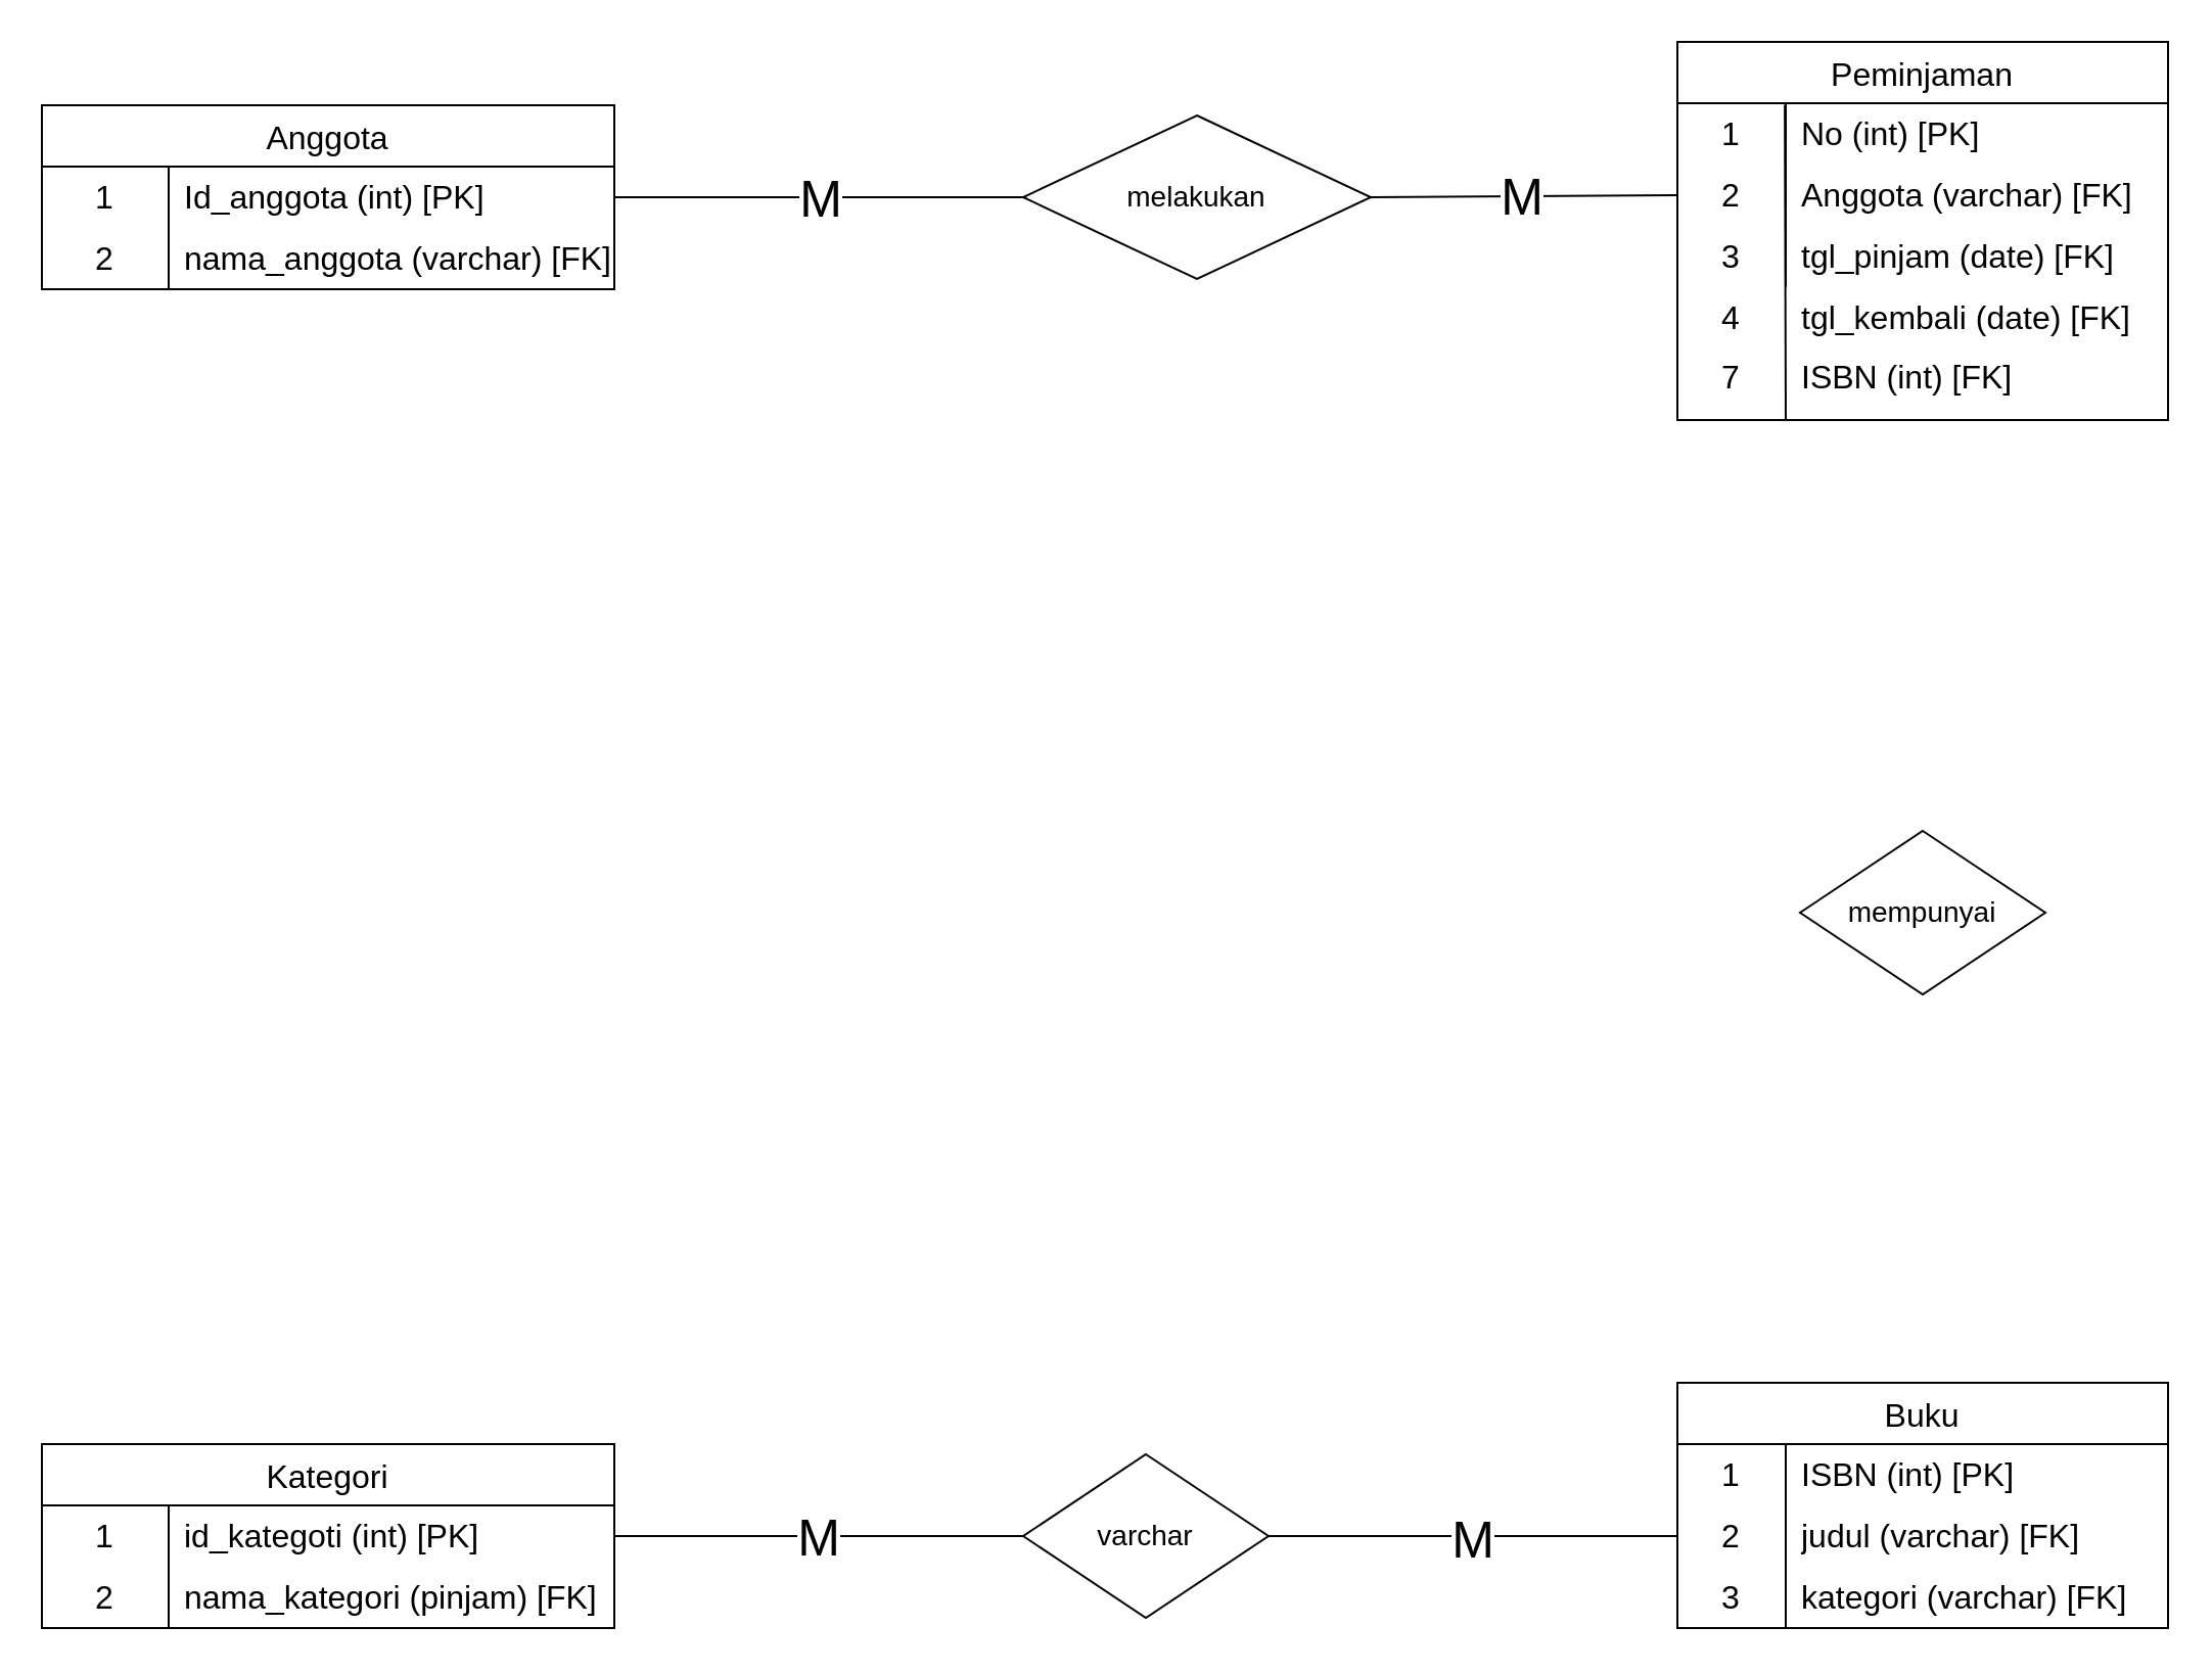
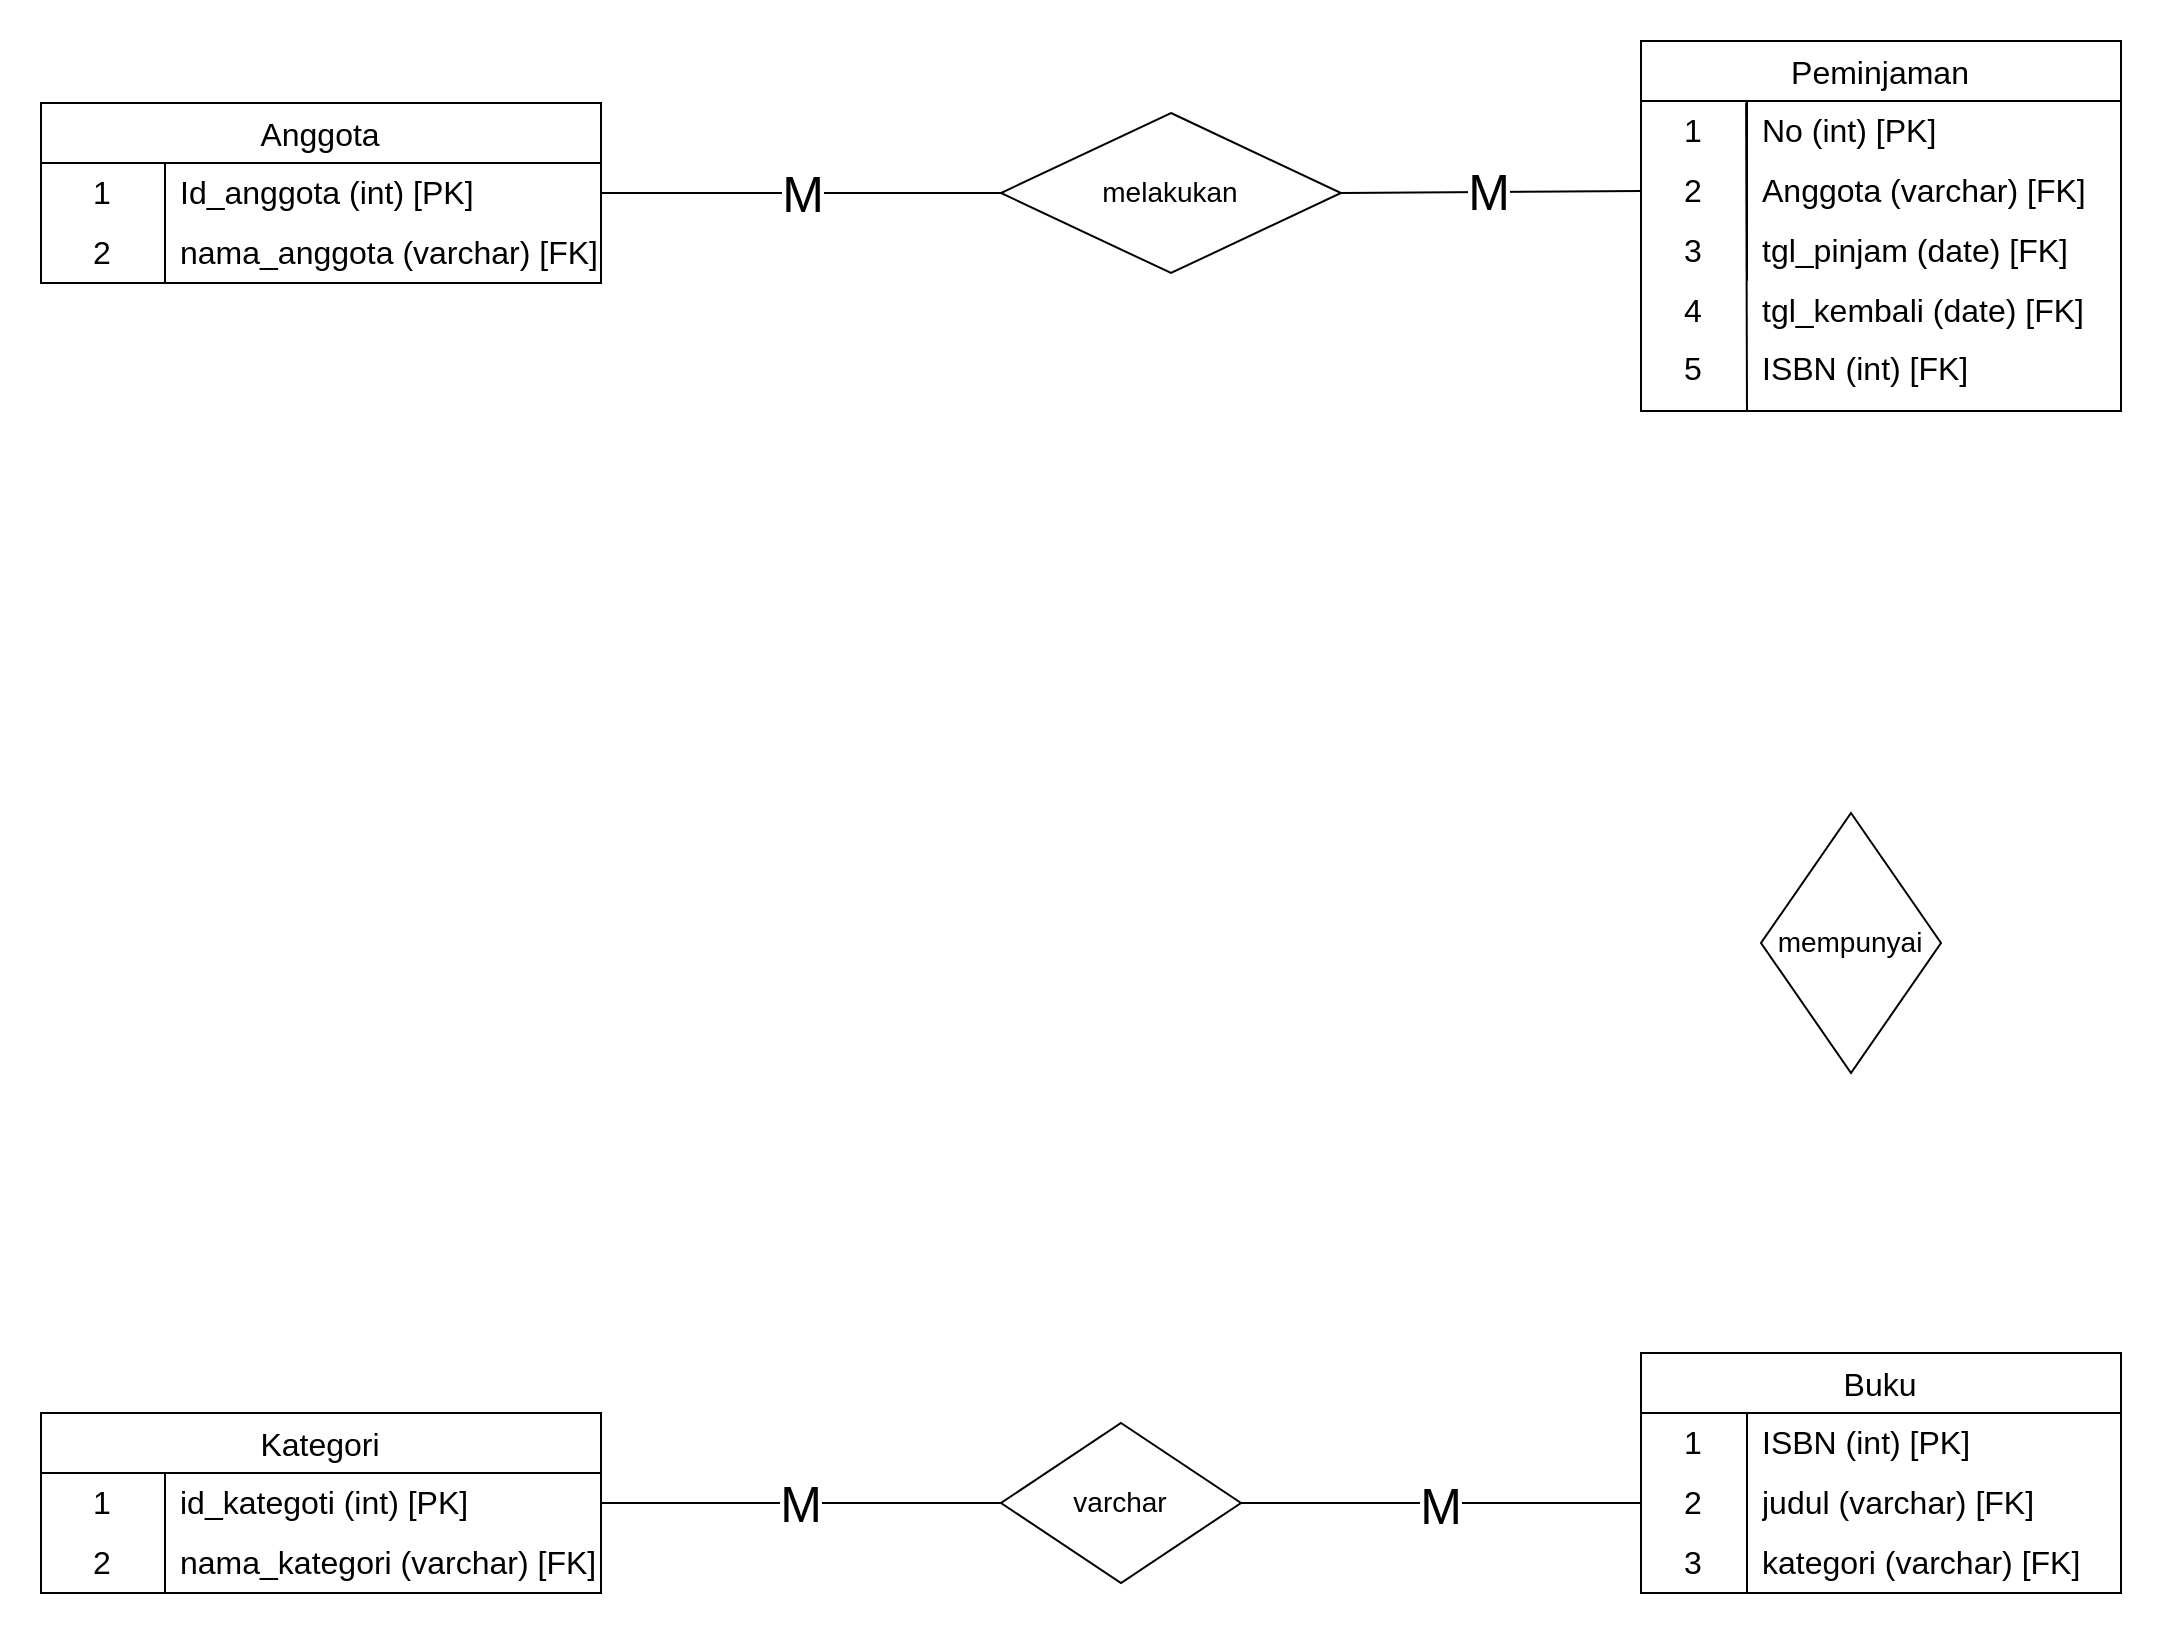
- <mxCell id="33" value="7" style="shape=partialRectangle;html=1;whiteSpace=wrap;connectable=0;fillColor=none;top=0;left=0;bottom=0;right=0;overflow=hidden;strokeColor=inherit;fontSize=16;" vertex="1" parent="1"><mxGeometry x="820" y="169" width="53" height="30" as="geometry"><mxRectangle width="53" height="30" as="alternateBounds" /></mxGeometry></mxCell>
+ <mxCell id="33" value="5" style="shape=partialRectangle;html=1;whiteSpace=wrap;connectable=0;fillColor=none;top=0;left=0;bottom=0;right=0;overflow=hidden;strokeColor=inherit;fontSize=16;" vertex="1" parent="1"><mxGeometry x="820" y="169" width="53" height="30" as="geometry"><mxRectangle width="53" height="30" as="alternateBounds" /></mxGeometry></mxCell>
- <mxCell id="7" value="&lt;font style=&quot;font-size: 14px;&quot;&gt;mempunyai&lt;/font&gt;" style="shape=rhombus;perimeter=rhombusPerimeter;whiteSpace=wrap;html=1;align=center;" parent="1" vertex="1"><mxGeometry x="880" y="406" width="120" height="80" as="geometry" /></mxCell>
+ <mxCell id="7" value="&lt;font style=&quot;font-size: 14px;&quot;&gt;mempunyai&lt;/font&gt;" style="shape=rhombus;perimeter=rhombusPerimeter;whiteSpace=wrap;html=1;align=center;" parent="1" vertex="1"><mxGeometry x="880" y="406" width="90" height="130" as="geometry" /></mxCell>
- <mxCell id="51" value="nama_kategori (pinjam) [FK]" style="shape=partialRectangle;html=1;whiteSpace=wrap;connectable=0;fillColor=none;top=0;left=0;bottom=0;right=0;align=left;spacingLeft=6;overflow=hidden;strokeColor=inherit;fontSize=16;" vertex="1" parent="49"><mxGeometry x="62" width="218" height="30" as="geometry"><mxRectangle width="218" height="30" as="alternateBounds" /></mxGeometry></mxCell>
+ <mxCell id="51" value="nama_kategori (varchar) [FK]" style="shape=partialRectangle;html=1;whiteSpace=wrap;connectable=0;fillColor=none;top=0;left=0;bottom=0;right=0;align=left;spacingLeft=6;overflow=hidden;strokeColor=inherit;fontSize=16;" vertex="1" parent="49"><mxGeometry x="62" width="218" height="30" as="geometry"><mxRectangle width="218" height="30" as="alternateBounds" /></mxGeometry></mxCell>
